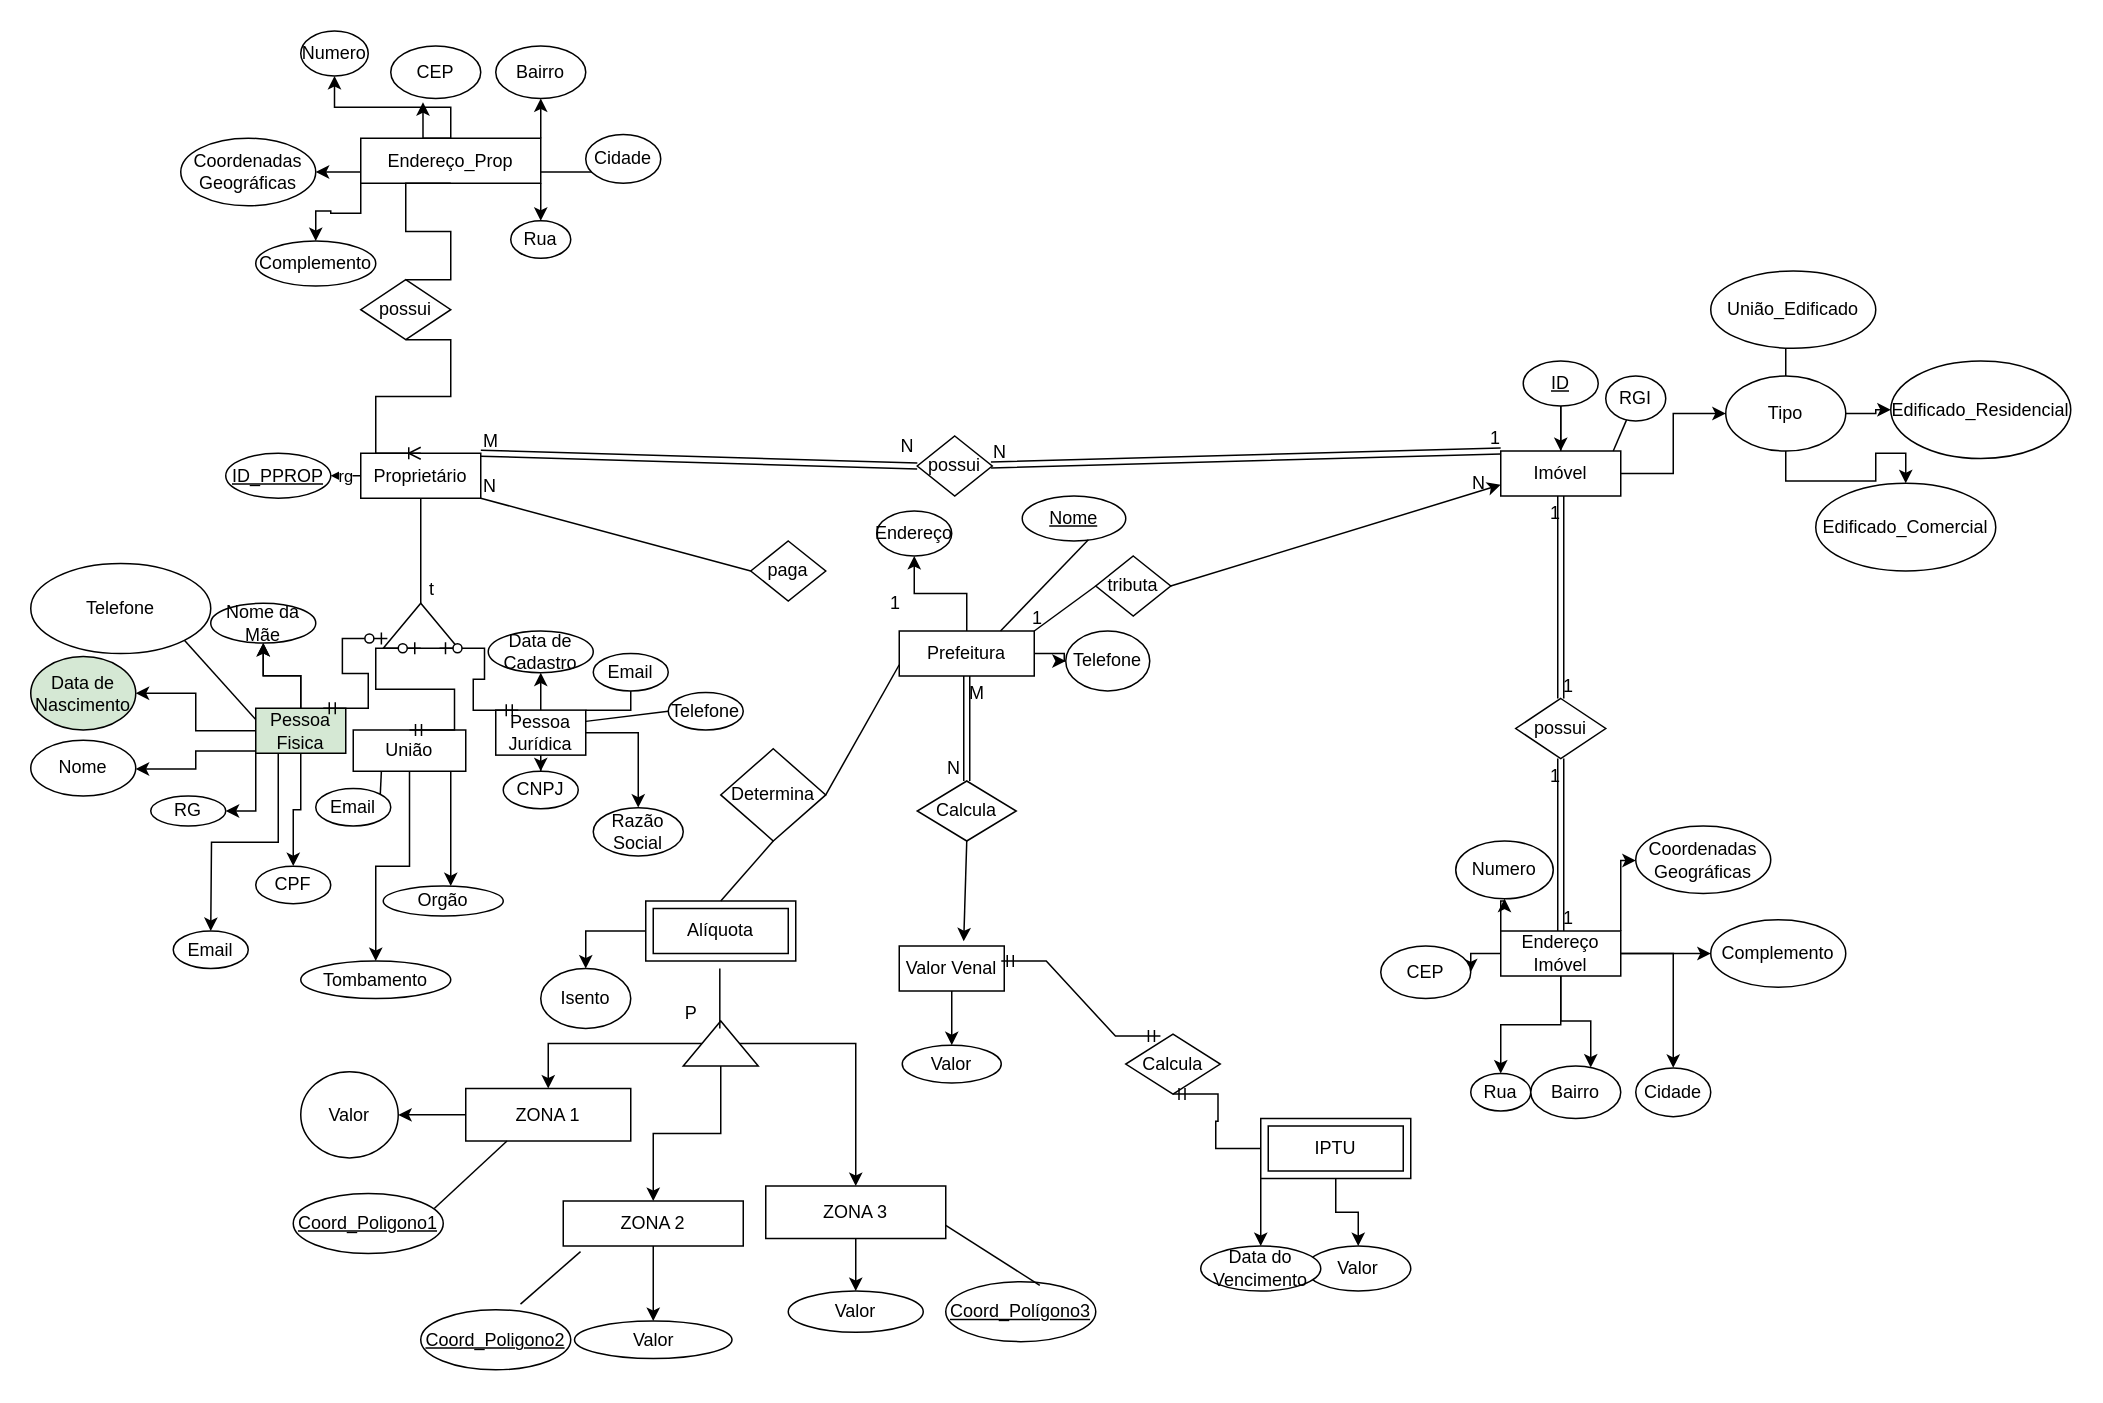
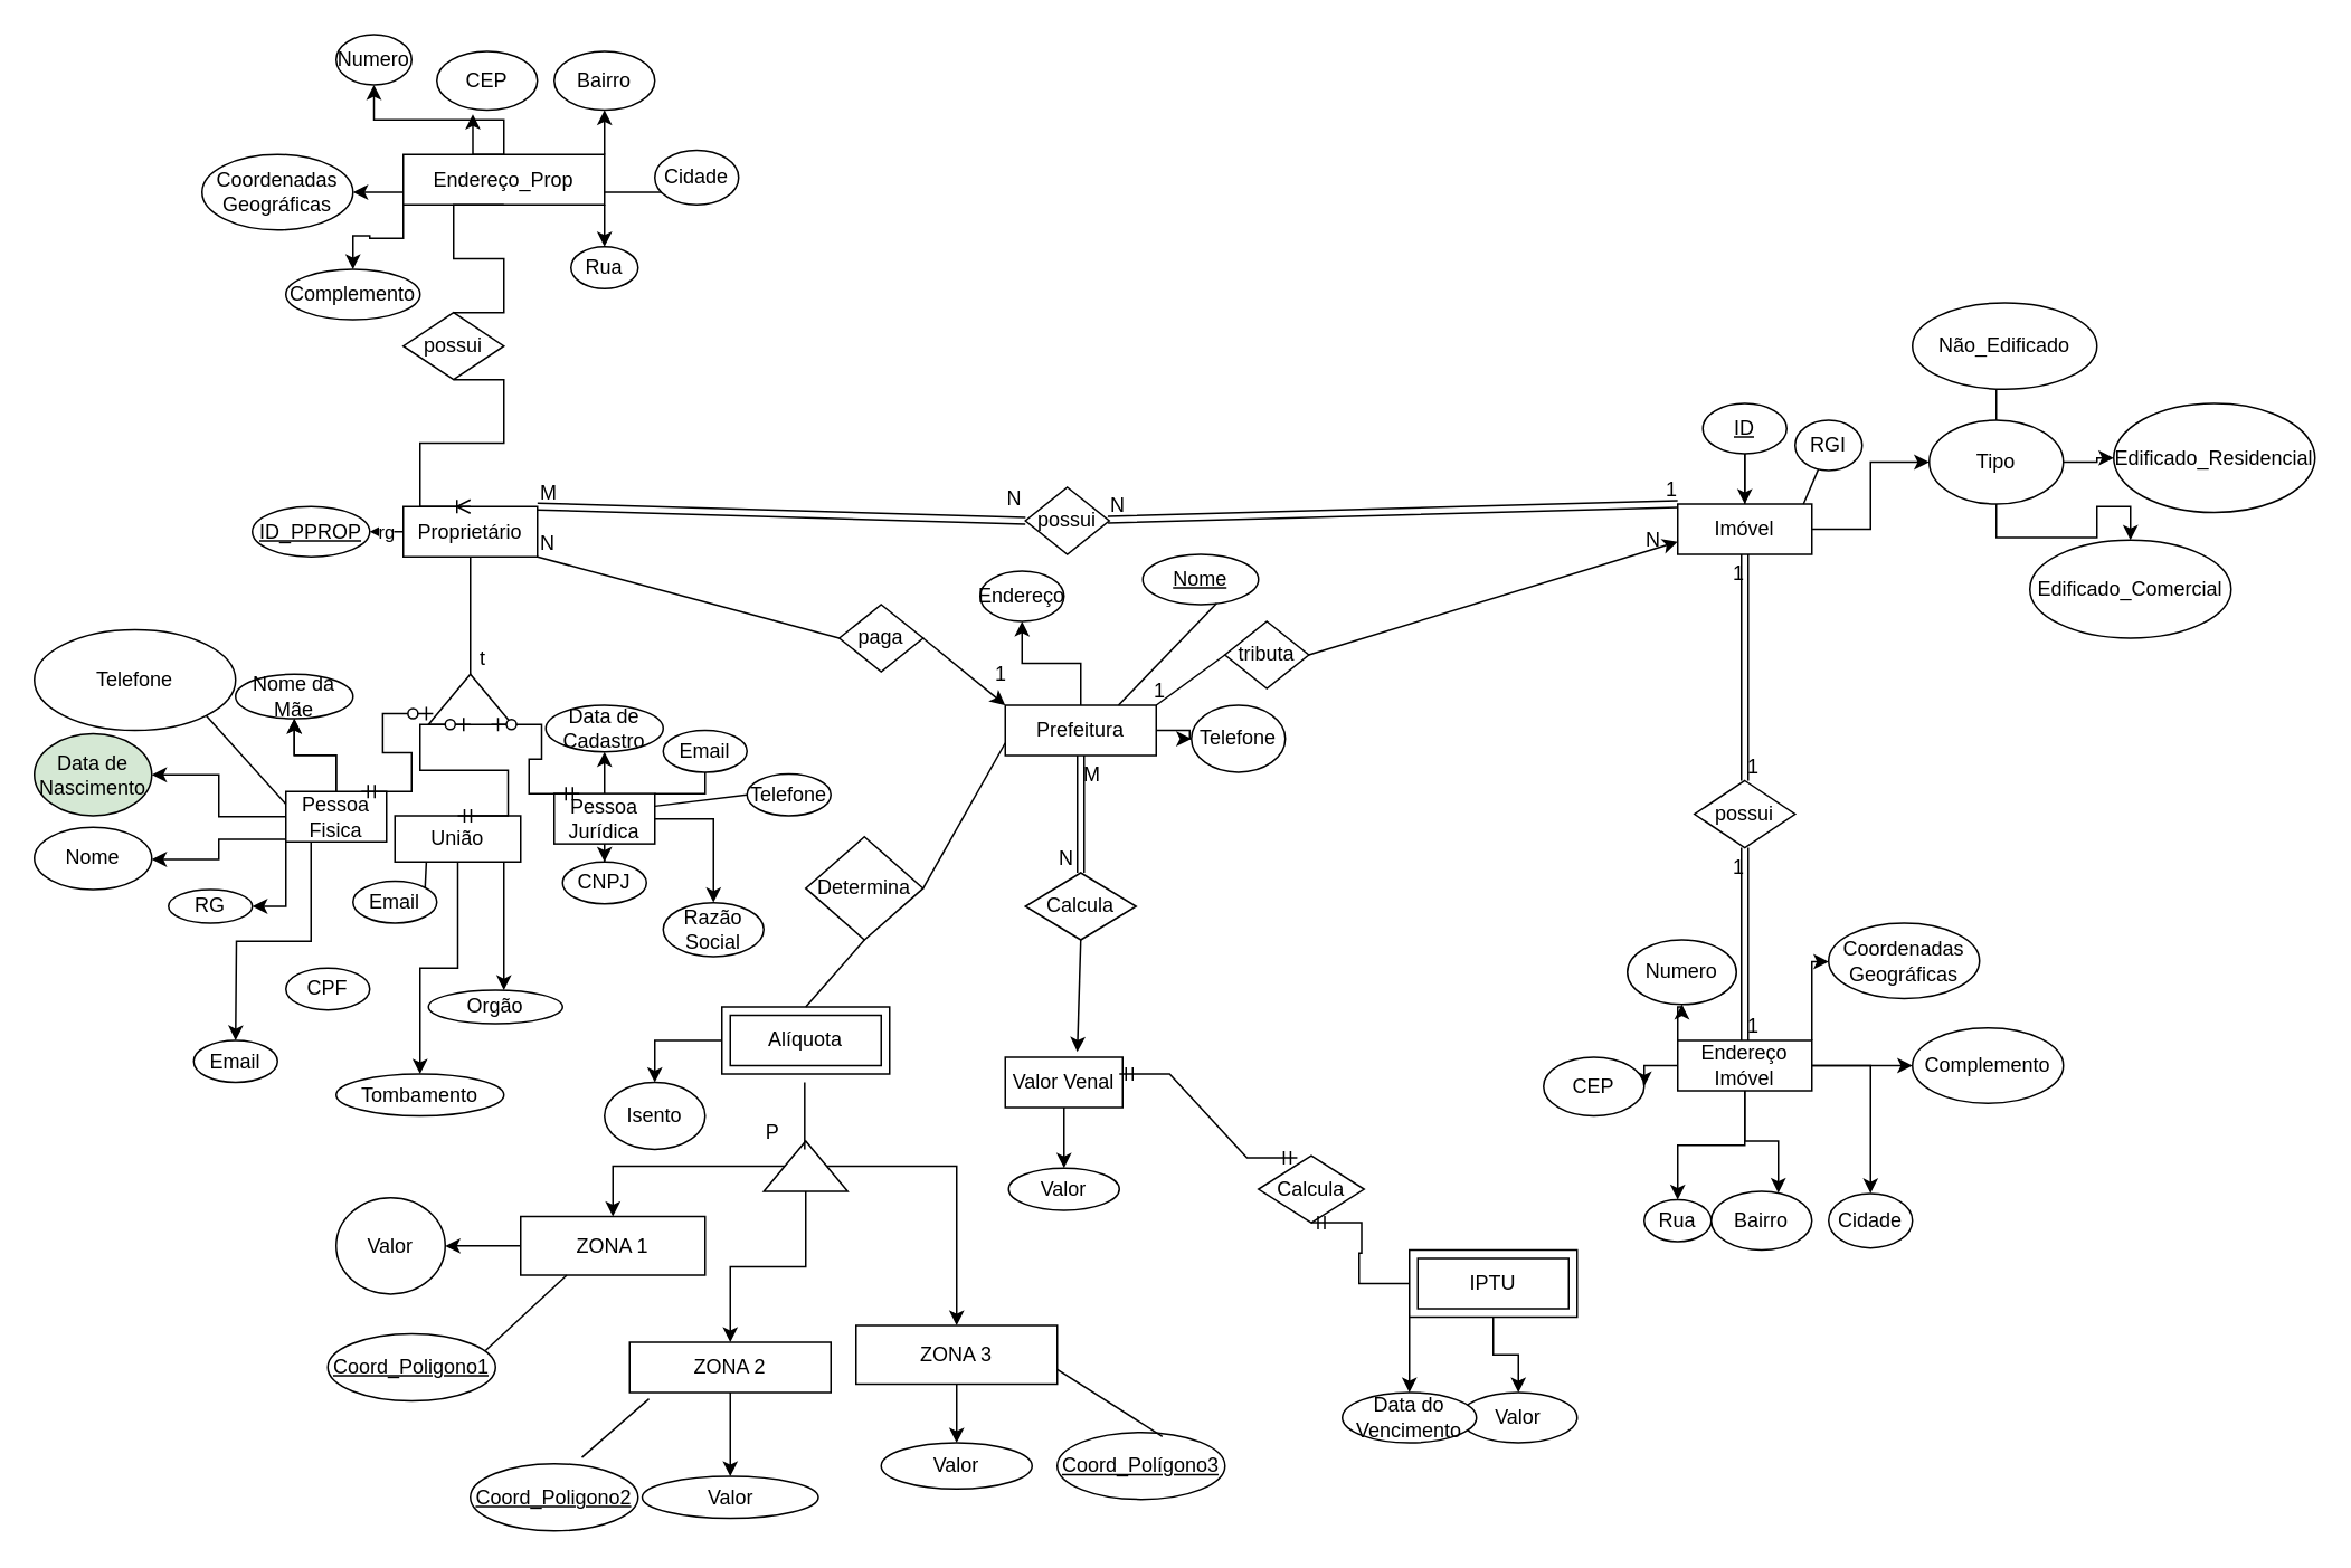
- <mxCell id="123" value="União_Edificado" style="ellipse;whiteSpace=wrap;html=1;rounded=0;" vertex="1" parent="1"><mxGeometry x="1140" y="180" width="110" height="51.5" as="geometry" /></mxCell>
+ <mxCell id="123" value="Não_Edificado" style="ellipse;whiteSpace=wrap;html=1;rounded=0;" vertex="1" parent="1"><mxGeometry x="1140" y="180" width="110" height="51.5" as="geometry" /></mxCell>
+ <mxCell id="48" value="" style="endArrow=classic;html=1;rounded=0;exitX=1;exitY=0.5;exitDx=0;exitDy=0;entryX=0;entryY=0;entryDx=0;entryDy=0;" parent="1" source="43" target="8" edge="1"><mxGeometry width="50" height="50" relative="1" as="geometry"><mxPoint x="570" y="410" as="sourcePoint" /><mxPoint x="620" y="360" as="targetPoint" /></mxGeometry></mxCell>
- <mxCell id="33" value="Pessoa Fisica" style="rounded=0;whiteSpace=wrap;html=1;fillColor=#d5e8d4;" parent="1" vertex="1"><mxGeometry x="170" y="471.5" width="60" height="30" as="geometry" /></mxCell>
+ <mxCell id="33" value="Pessoa Fisica" style="rounded=0;whiteSpace=wrap;html=1;" parent="1" vertex="1"><mxGeometry x="170" y="471.5" width="60" height="30" as="geometry" /></mxCell>
- <mxCell id="26" value="" style="edgeStyle=orthogonalEdgeStyle;rounded=0;orthogonalLoop=1;jettySize=auto;html=1;" edge="1" parent="1" source="33" target="86"><mxGeometry relative="1" as="geometry" /></mxCell>
